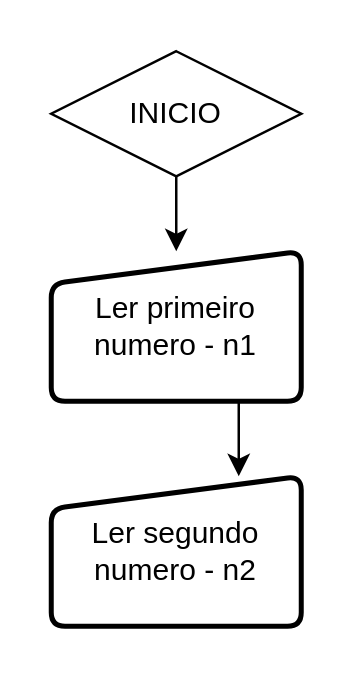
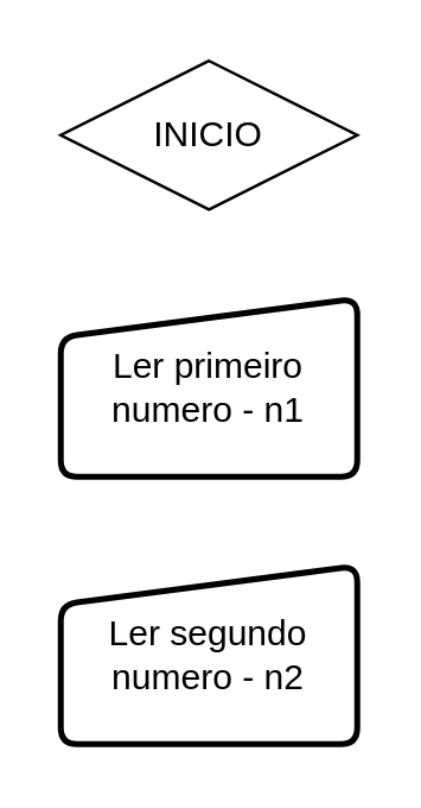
- <mxCell id="2" value="" style="edgeStyle=orthogonalEdgeStyle;rounded=0;orthogonalLoop=1;jettySize=auto;html=1;" edge="1" parent="1" source="3" target="5"><mxGeometry relative="1" as="geometry" /></mxCell>
- <mxCell id="4" style="edgeStyle=orthogonalEdgeStyle;rounded=0;orthogonalLoop=1;jettySize=auto;html=1;exitX=0.75;exitY=1;exitDx=0;exitDy=0;entryX=0.75;entryY=0;entryDx=0;entryDy=0;" edge="1" parent="1" source="5" target="6"><mxGeometry relative="1" as="geometry" /></mxCell>
